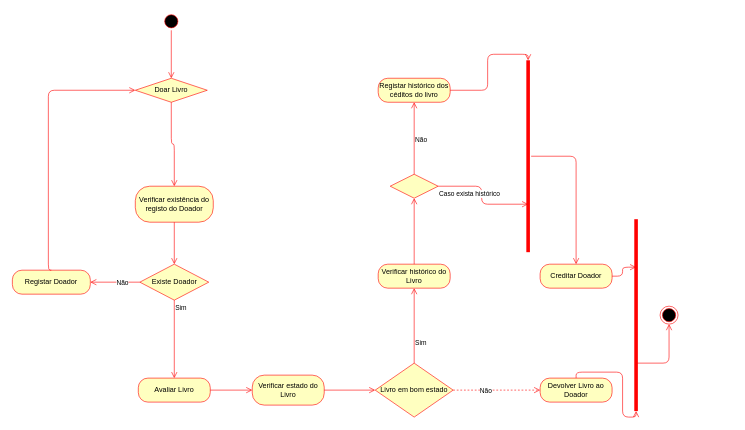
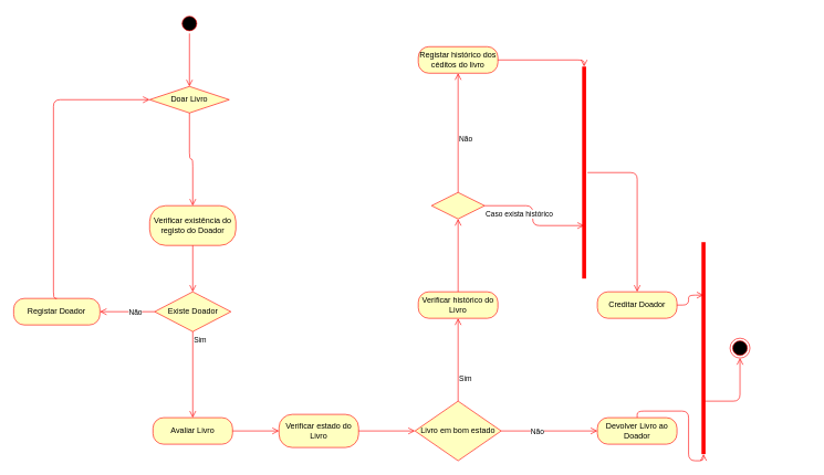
- <mxCell id="27" value="Registar histórico dos céditos do livro" style="rounded=1;whiteSpace=wrap;html=1;arcSize=40;fontColor=#000000;fillColor=#ffffc0;strokeColor=#ff0000;" vertex="1" parent="1"><mxGeometry x="630" y="130" width="120" height="40" as="geometry" /></mxCell>
+ <mxCell id="27" value="Registar histórico dos céditos do livro" style="rounded=1;whiteSpace=wrap;html=1;arcSize=40;fontColor=#000000;fillColor=#ffffc0;strokeColor=#ff0000;" vertex="1" parent="1"><mxGeometry x="630" y="70" width="120" height="40" as="geometry" /></mxCell>
- <mxCell id="18" value="&lt;br&gt;Não&lt;br&gt;" style="edgeStyle=orthogonalEdgeStyle;html=1;align=left;verticalAlign=bottom;endArrow=open;endSize=8;strokeColor=#ff0000;exitX=1;exitY=0.5;exitDx=0;exitDy=0;entryX=0;entryY=0.5;entryDx=0;entryDy=0;dashed=1;" edge="1" source="17" parent="1" target="20"><mxGeometry x="-0.402" y="-10" relative="1" as="geometry"><mxPoint x="880" y="650" as="targetPoint" /><mxPoint as="offset" /></mxGeometry></mxCell>
+ <mxCell id="18" value="&lt;br&gt;Não&lt;br&gt;" style="edgeStyle=orthogonalEdgeStyle;html=1;align=left;verticalAlign=bottom;endArrow=open;endSize=8;strokeColor=#ff0000;exitX=1;exitY=0.5;exitDx=0;exitDy=0;entryX=0;entryY=0.5;entryDx=0;entryDy=0;" edge="1" source="17" parent="1" target="20"><mxGeometry x="-0.402" y="-10" relative="1" as="geometry"><mxPoint x="880" y="650" as="targetPoint" /><mxPoint as="offset" /></mxGeometry></mxCell>
